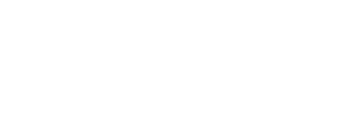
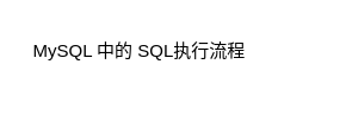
+ <mxCell id="2" value="MySQL 中的 SQL执行流程" style="text;whiteSpace=wrap;html=1;" vertex="1" parent="1"><mxGeometry x="20" y="20" width="190" height="40" as="geometry" /></mxCell>
